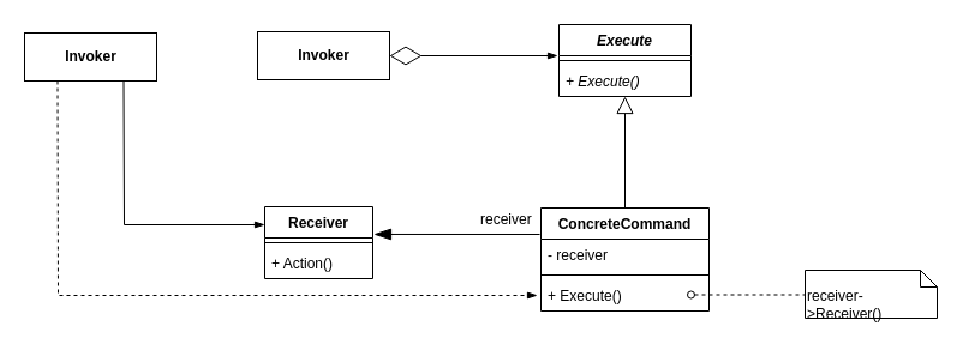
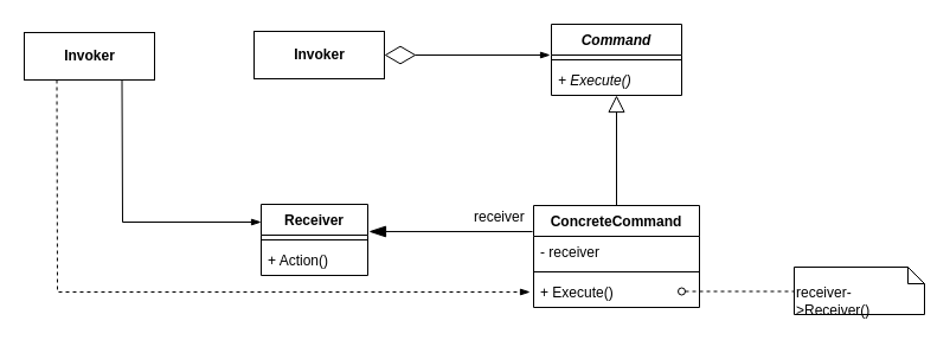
- <mxCell id="2" value="Execute" style="swimlane;fontStyle=3;align=center;verticalAlign=top;childLayout=stackLayout;horizontal=1;startSize=26;horizontalStack=0;resizeParent=1;resizeParentMax=0;resizeLast=0;collapsible=1;marginBottom=0;" vertex="1" parent="1"><mxGeometry x="465" y="20" width="110" height="60" as="geometry" /></mxCell>
+ <mxCell id="2" value="Command" style="swimlane;fontStyle=3;align=center;verticalAlign=top;childLayout=stackLayout;horizontal=1;startSize=26;horizontalStack=0;resizeParent=1;resizeParentMax=0;resizeLast=0;collapsible=1;marginBottom=0;" vertex="1" parent="1"><mxGeometry x="465" y="20" width="110" height="60" as="geometry" /></mxCell>
